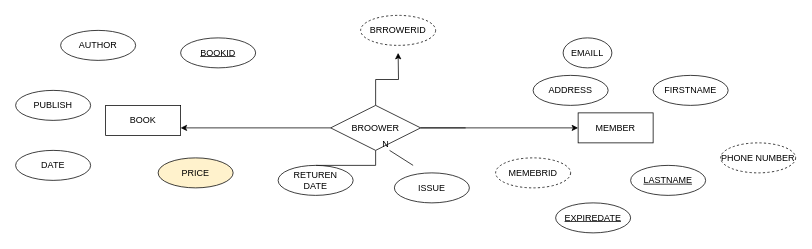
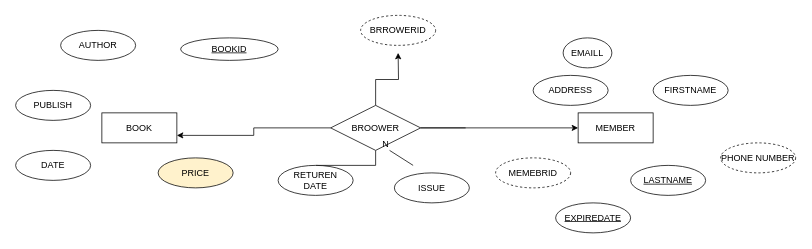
- <mxCell id="3" value="BOOKID" style="ellipse;whiteSpace=wrap;html=1;align=center;fontStyle=4;" parent="1" vertex="1"><mxGeometry x="240" y="50" width="100" height="40" as="geometry" /></mxCell>
+ <mxCell id="3" value="BOOKID" style="ellipse;whiteSpace=wrap;html=1;align=center;fontStyle=4;" parent="1" vertex="1"><mxGeometry x="240" y="50" width="130" height="30" as="geometry" /></mxCell>
- <mxCell id="13" value="BOOK" style="whiteSpace=wrap;html=1;align=center;" parent="1" vertex="1"><mxGeometry x="140" y="140" width="100" height="40" as="geometry" /></mxCell>
+ <mxCell id="13" value="BOOK" style="whiteSpace=wrap;html=1;align=center;" parent="1" vertex="1"><mxGeometry x="135" y="150" width="100" height="40" as="geometry" /></mxCell>
